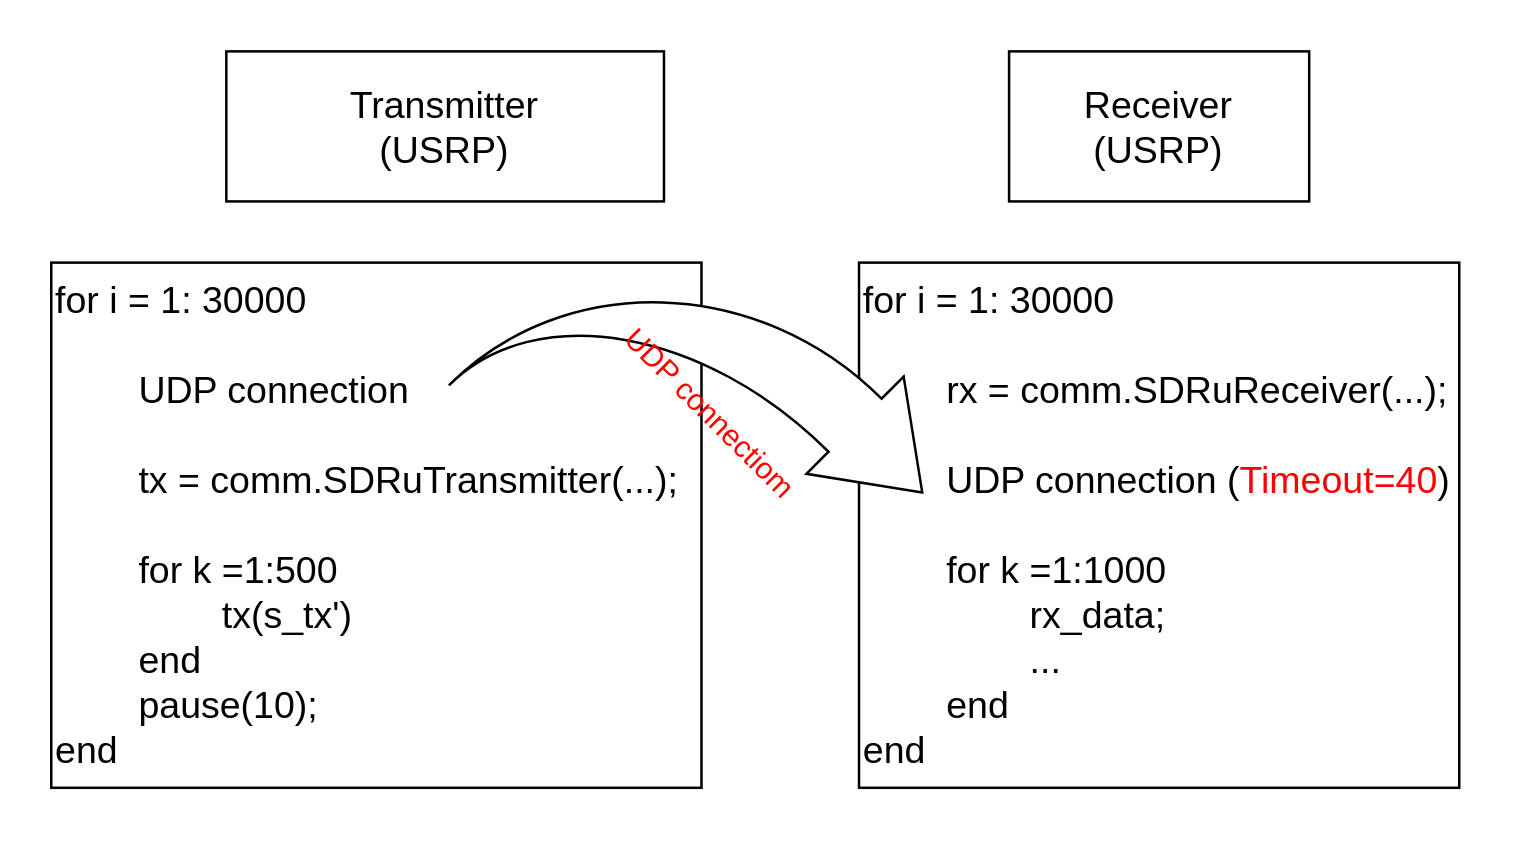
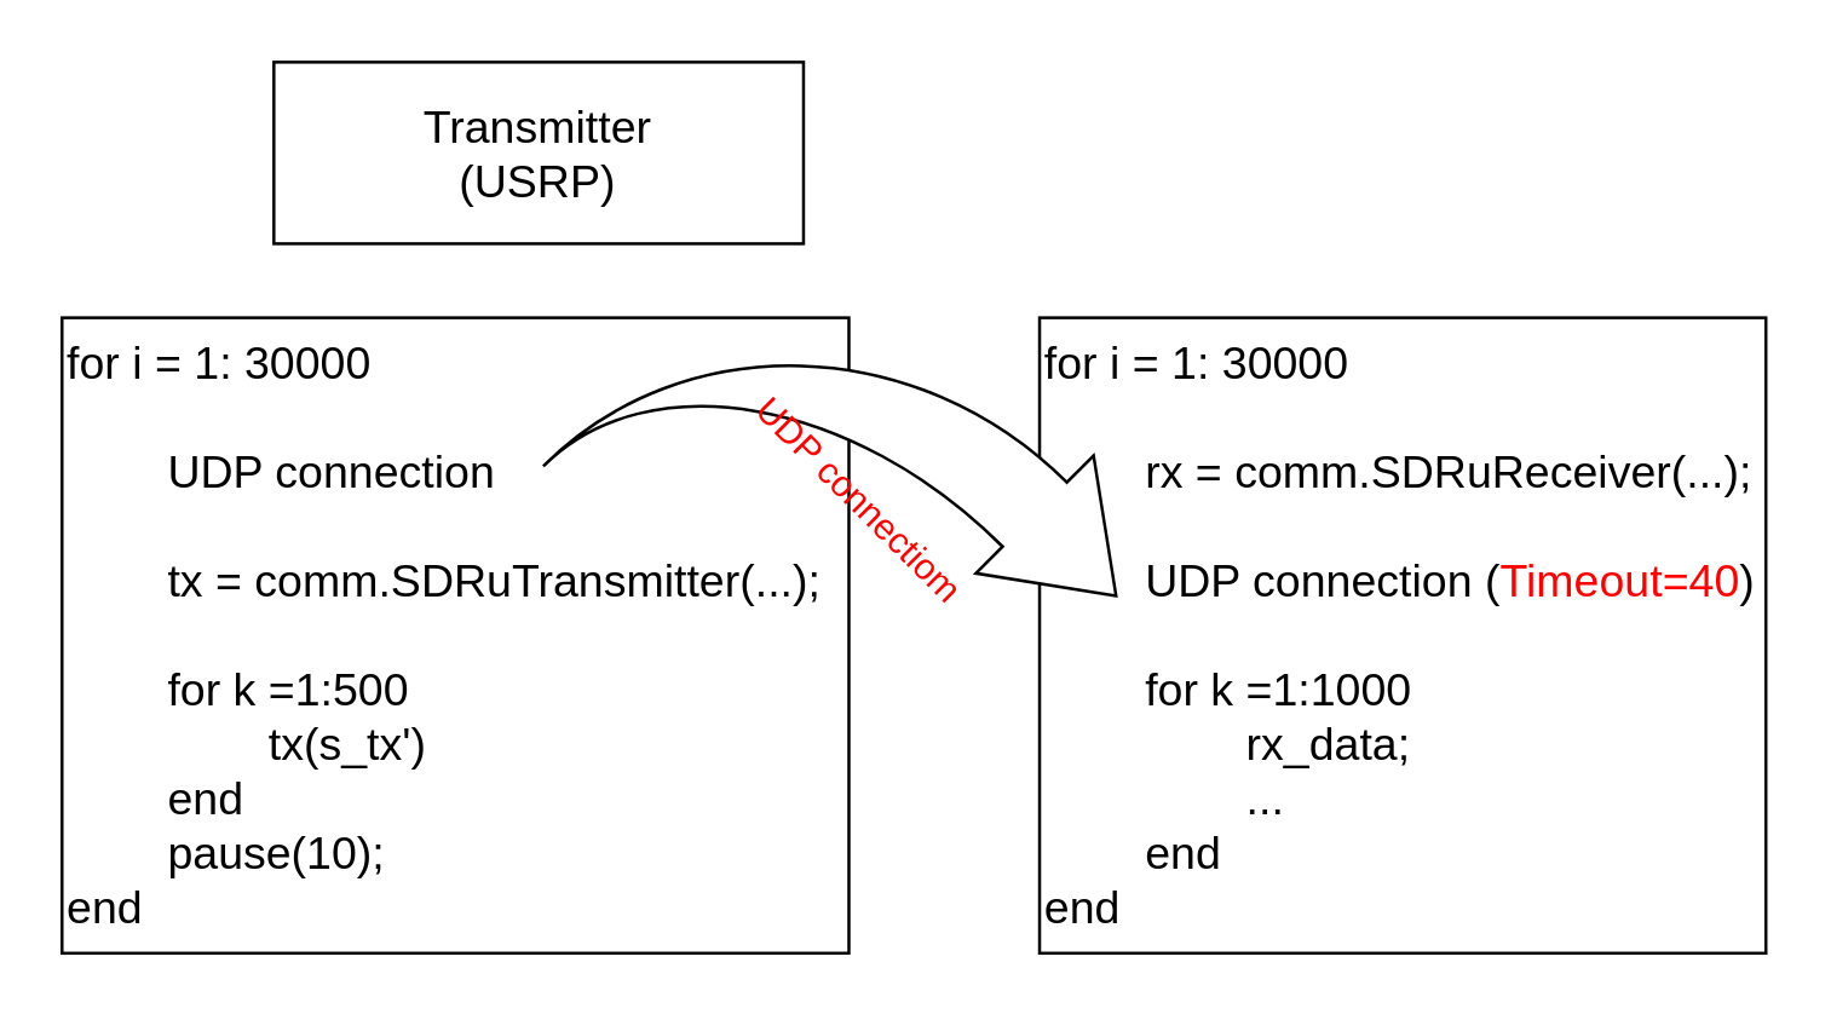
- <mxCell id="3" value="Receiver&lt;br style=&quot;border-color: var(--border-color); font-size: 15px;&quot;&gt;&lt;span style=&quot;font-size: 15px;&quot;&gt;(USRP)&lt;/span&gt;" style="rounded=0;whiteSpace=wrap;html=1;fontSize=15;" vertex="1" parent="1"><mxGeometry x="403" y="20" width="120" height="60" as="geometry" /></mxCell>
